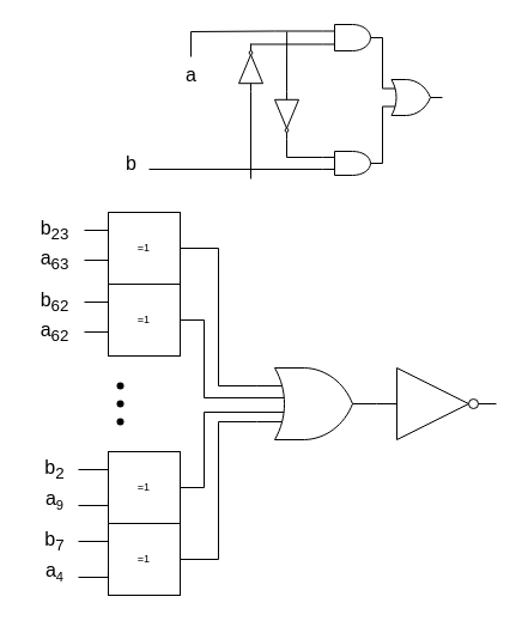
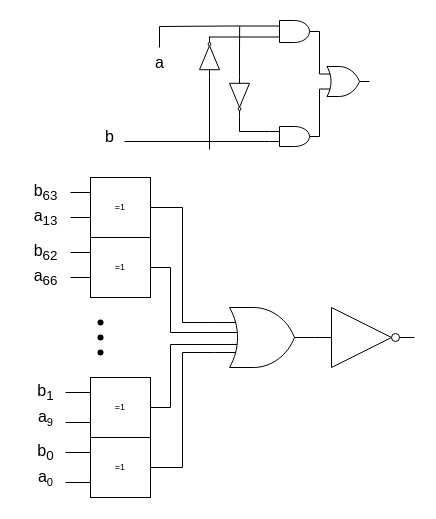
- <mxCell id="20" value="b&lt;sub&gt;23&lt;/sub&gt;" style="text;html=1;align=center;verticalAlign=middle;resizable=0;points=[];autosize=1;strokeColor=none;fillColor=none;fontSize=16;" vertex="1" parent="1"><mxGeometry x="20" y="172" width="50" height="40" as="geometry" /></mxCell>
+ <mxCell id="20" value="b&lt;sub&gt;63&lt;/sub&gt;" style="text;html=1;align=center;verticalAlign=middle;resizable=0;points=[];autosize=1;strokeColor=none;fillColor=none;fontSize=16;" vertex="1" parent="1"><mxGeometry x="20" y="172" width="50" height="40" as="geometry" /></mxCell>
- <mxCell id="22" value="&lt;span style=&quot;font-size: 16px;&quot;&gt;a&lt;/span&gt;&lt;sub&gt;63&lt;/sub&gt;" style="text;html=1;align=center;verticalAlign=middle;resizable=0;points=[];autosize=1;strokeColor=none;fillColor=none;fontSize=16;" vertex="1" parent="1"><mxGeometry x="20" y="197" width="50" height="40" as="geometry" /></mxCell>
+ <mxCell id="22" value="&lt;span style=&quot;font-size: 16px;&quot;&gt;a&lt;/span&gt;&lt;sub&gt;13&lt;/sub&gt;" style="text;html=1;align=center;verticalAlign=middle;resizable=0;points=[];autosize=1;strokeColor=none;fillColor=none;fontSize=16;" vertex="1" parent="1"><mxGeometry x="20" y="197" width="50" height="40" as="geometry" /></mxCell>
- <mxCell id="28" value="&lt;span style=&quot;font-size: 16px;&quot;&gt;a&lt;/span&gt;&lt;sub&gt;62&lt;/sub&gt;" style="text;html=1;align=center;verticalAlign=middle;resizable=0;points=[];autosize=1;strokeColor=none;fillColor=none;fontSize=16;" vertex="1" parent="1"><mxGeometry x="20" y="257" width="50" height="40" as="geometry" /></mxCell>
+ <mxCell id="28" value="&lt;span style=&quot;font-size: 16px;&quot;&gt;a&lt;/span&gt;&lt;sub&gt;66&lt;/sub&gt;" style="text;html=1;align=center;verticalAlign=middle;resizable=0;points=[];autosize=1;strokeColor=none;fillColor=none;fontSize=16;" vertex="1" parent="1"><mxGeometry x="20" y="257" width="50" height="40" as="geometry" /></mxCell>
- <mxCell id="35" value="b&lt;sub&gt;2&lt;/sub&gt;" style="text;html=1;align=center;verticalAlign=middle;resizable=0;points=[];autosize=1;strokeColor=none;fillColor=none;fontSize=16;" vertex="1" parent="1"><mxGeometry x="25" y="372" width="40" height="40" as="geometry" /></mxCell>
+ <mxCell id="35" value="b&lt;sub&gt;1&lt;/sub&gt;" style="text;html=1;align=center;verticalAlign=middle;resizable=0;points=[];autosize=1;strokeColor=none;fillColor=none;fontSize=16;" vertex="1" parent="1"><mxGeometry x="25" y="372" width="40" height="40" as="geometry" /></mxCell>
- <mxCell id="43" value="b&lt;sub&gt;7&lt;/sub&gt;" style="text;html=1;align=center;verticalAlign=middle;resizable=0;points=[];autosize=1;strokeColor=none;fillColor=none;fontSize=16;" vertex="1" parent="1"><mxGeometry x="25" y="432" width="40" height="40" as="geometry" /></mxCell>
+ <mxCell id="43" value="b&lt;sub&gt;0&lt;/sub&gt;" style="text;html=1;align=center;verticalAlign=middle;resizable=0;points=[];autosize=1;strokeColor=none;fillColor=none;fontSize=16;" vertex="1" parent="1"><mxGeometry x="25" y="432" width="40" height="40" as="geometry" /></mxCell>
- <mxCell id="42" value="&lt;span style=&quot;font-size: 16px;&quot;&gt;a&lt;/span&gt;&lt;span style=&quot;font-size: 13.333px;&quot;&gt;&lt;sub&gt;4&lt;/sub&gt;&lt;/span&gt;" style="text;html=1;align=center;verticalAlign=middle;resizable=0;points=[];autosize=1;strokeColor=none;fillColor=none;fontSize=16;" vertex="1" parent="1"><mxGeometry x="25" y="457" width="40" height="40" as="geometry" /></mxCell>
+ <mxCell id="42" value="&lt;span style=&quot;font-size: 16px;&quot;&gt;a&lt;/span&gt;&lt;span style=&quot;font-size: 13.333px;&quot;&gt;&lt;sub&gt;0&lt;/sub&gt;&lt;/span&gt;" style="text;html=1;align=center;verticalAlign=middle;resizable=0;points=[];autosize=1;strokeColor=none;fillColor=none;fontSize=16;" vertex="1" parent="1"><mxGeometry x="25" y="457" width="40" height="40" as="geometry" /></mxCell>
